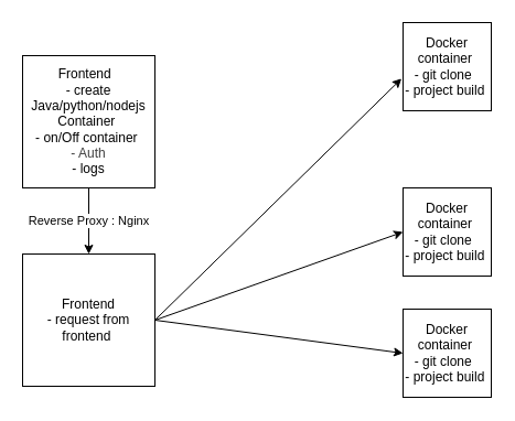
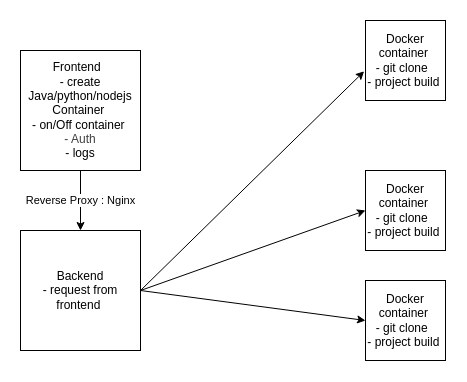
- <mxCell id="5" value="Frontend&lt;div&gt;- request from frontend&amp;nbsp;&lt;/div&gt;" style="whiteSpace=wrap;html=1;aspect=fixed;" vertex="1" parent="1"><mxGeometry x="20" y="230" width="120" height="120" as="geometry" /></mxCell>
+ <mxCell id="5" value="Backend&lt;div&gt;- request from frontend&amp;nbsp;&lt;/div&gt;" style="whiteSpace=wrap;html=1;aspect=fixed;" vertex="1" parent="1"><mxGeometry x="20" y="230" width="120" height="120" as="geometry" /></mxCell>
